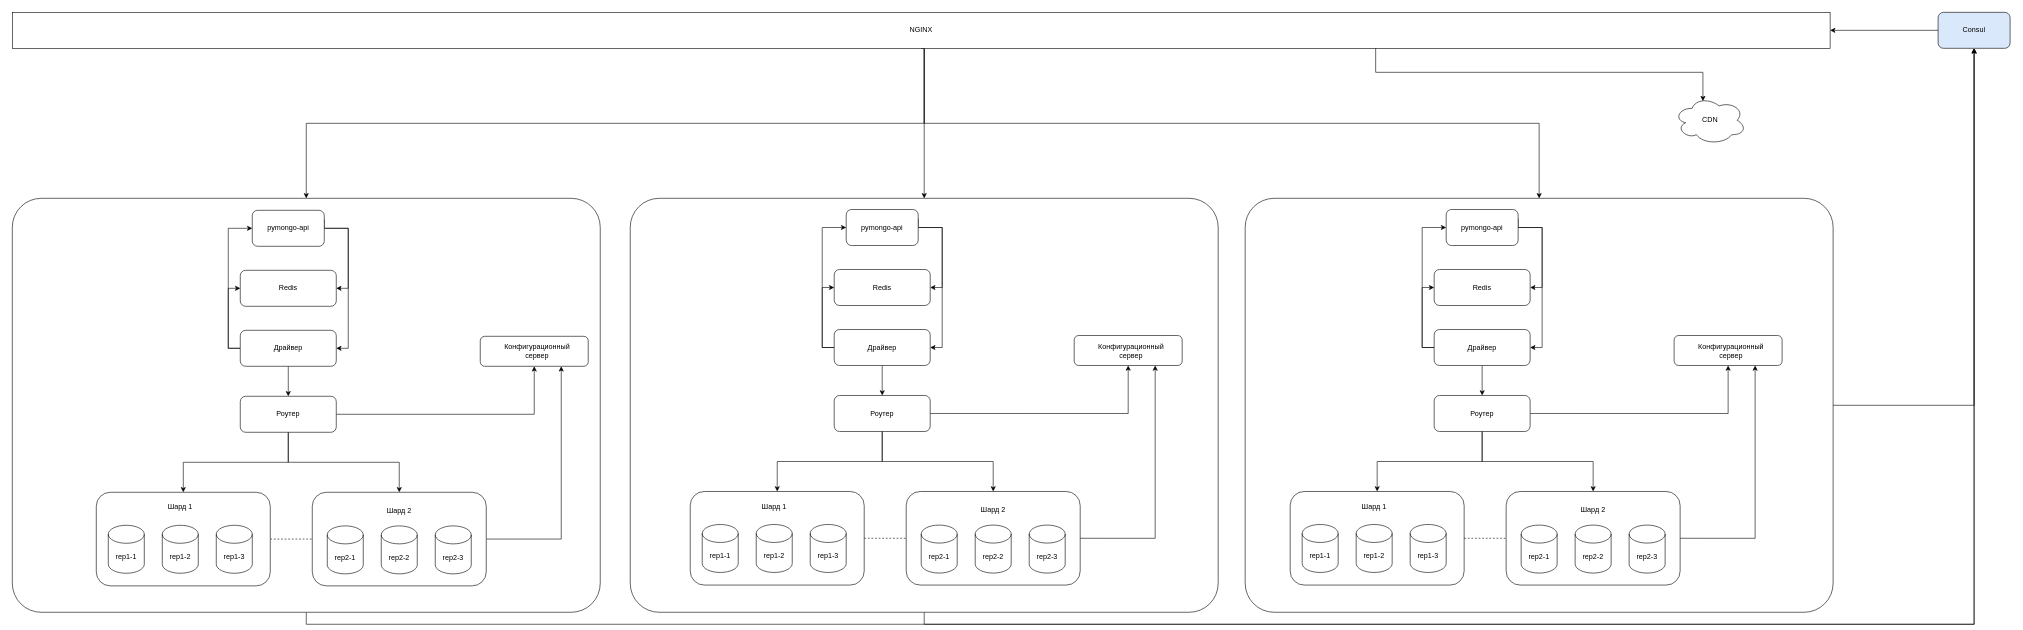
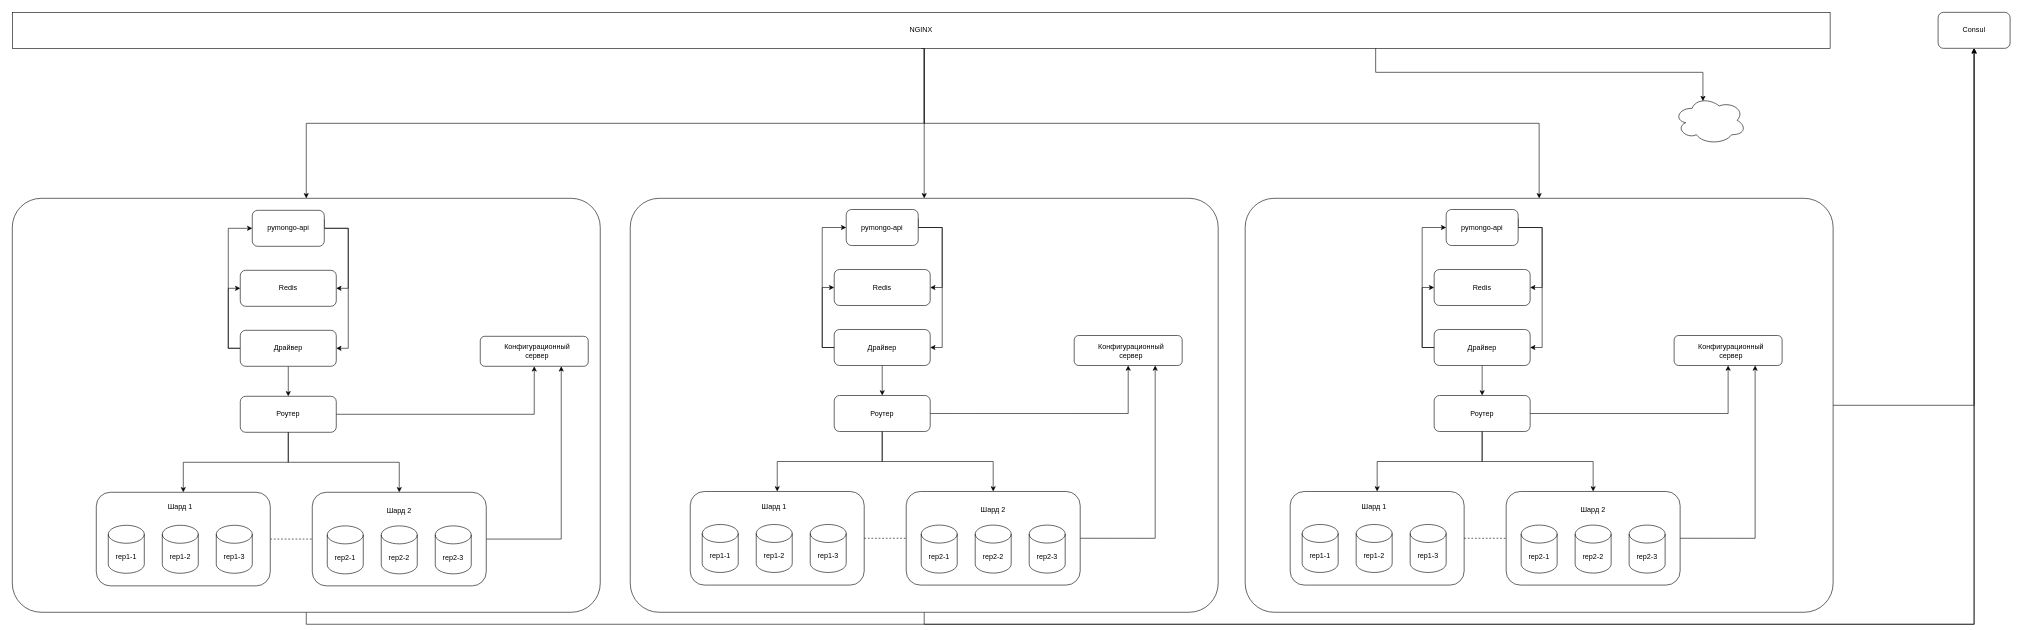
- <mxCell id="44" style="edgeStyle=orthogonalEdgeStyle;rounded=0;orthogonalLoop=1;jettySize=auto;html=1;exitX=0;exitY=0.5;exitDx=0;exitDy=0;entryX=1;entryY=0.5;entryDx=0;entryDy=0;" edge="1" parent="1" source="45" target="43"><mxGeometry relative="1" as="geometry" /></mxCell>
- <mxCell id="45" value="Consul" style="rounded=1;whiteSpace=wrap;html=1;fillColor=#dae8fc;" vertex="1" parent="1"><mxGeometry x="3230" y="20" width="120" height="60" as="geometry" /></mxCell>
+ <mxCell id="45" value="Consul" style="rounded=1;whiteSpace=wrap;html=1;" vertex="1" parent="1"><mxGeometry x="3230" y="20" width="120" height="60" as="geometry" /></mxCell>
- <mxCell id="111" value="CDN" style="text;html=1;align=center;verticalAlign=middle;whiteSpace=wrap;rounded=0;" vertex="1" parent="1"><mxGeometry x="2820" y="185" width="60" height="30" as="geometry" /></mxCell>
